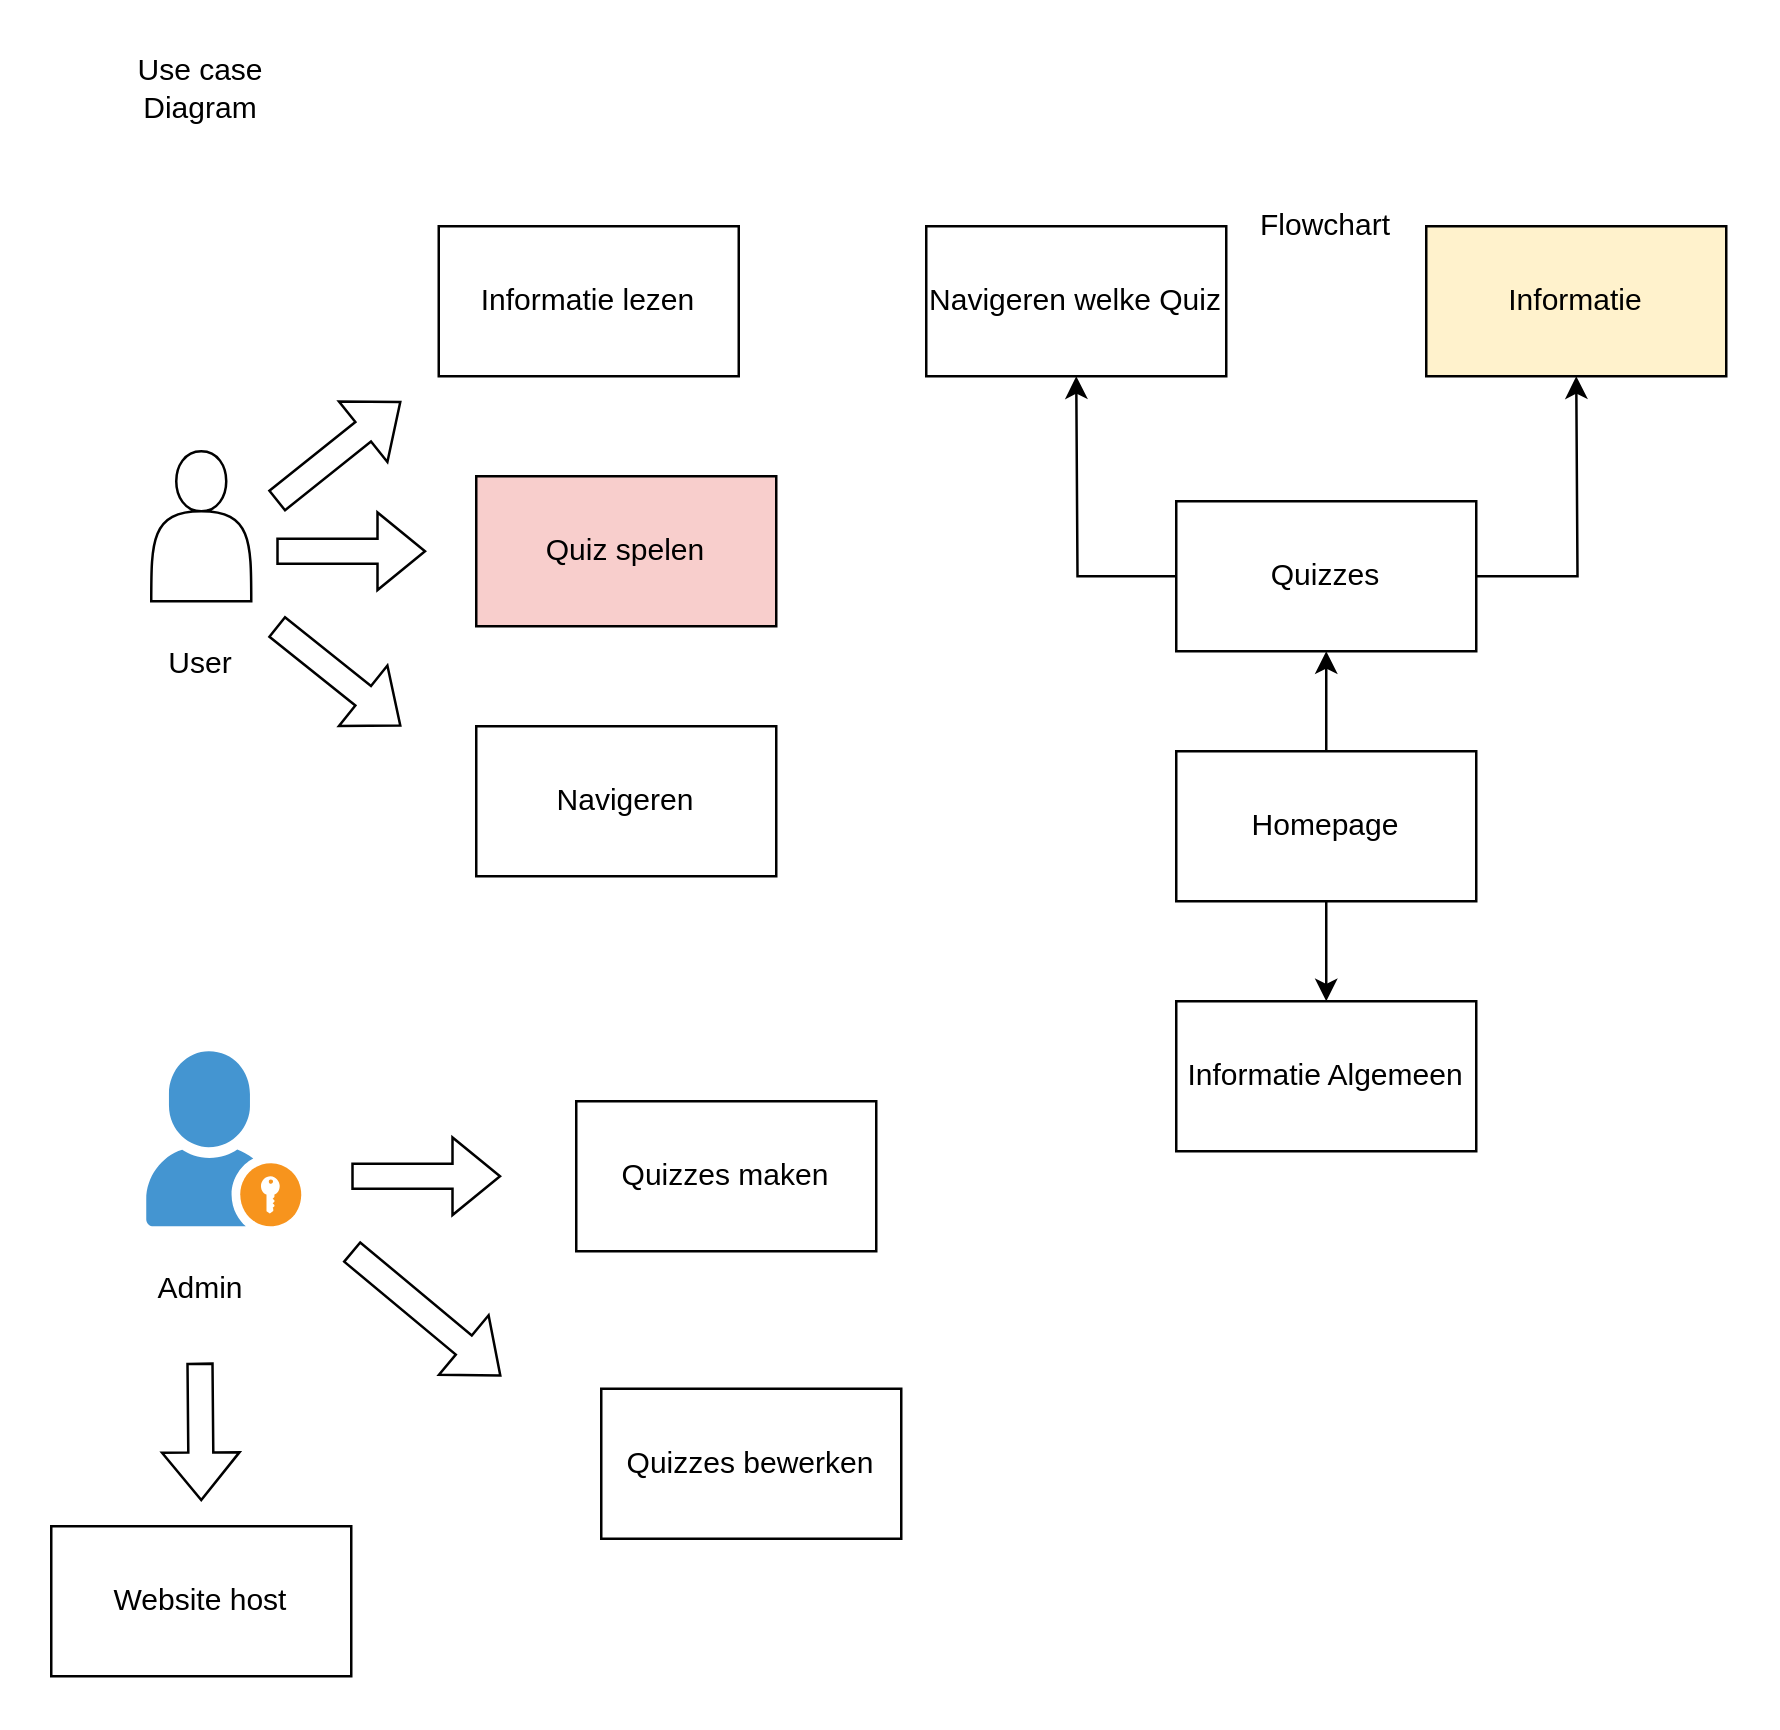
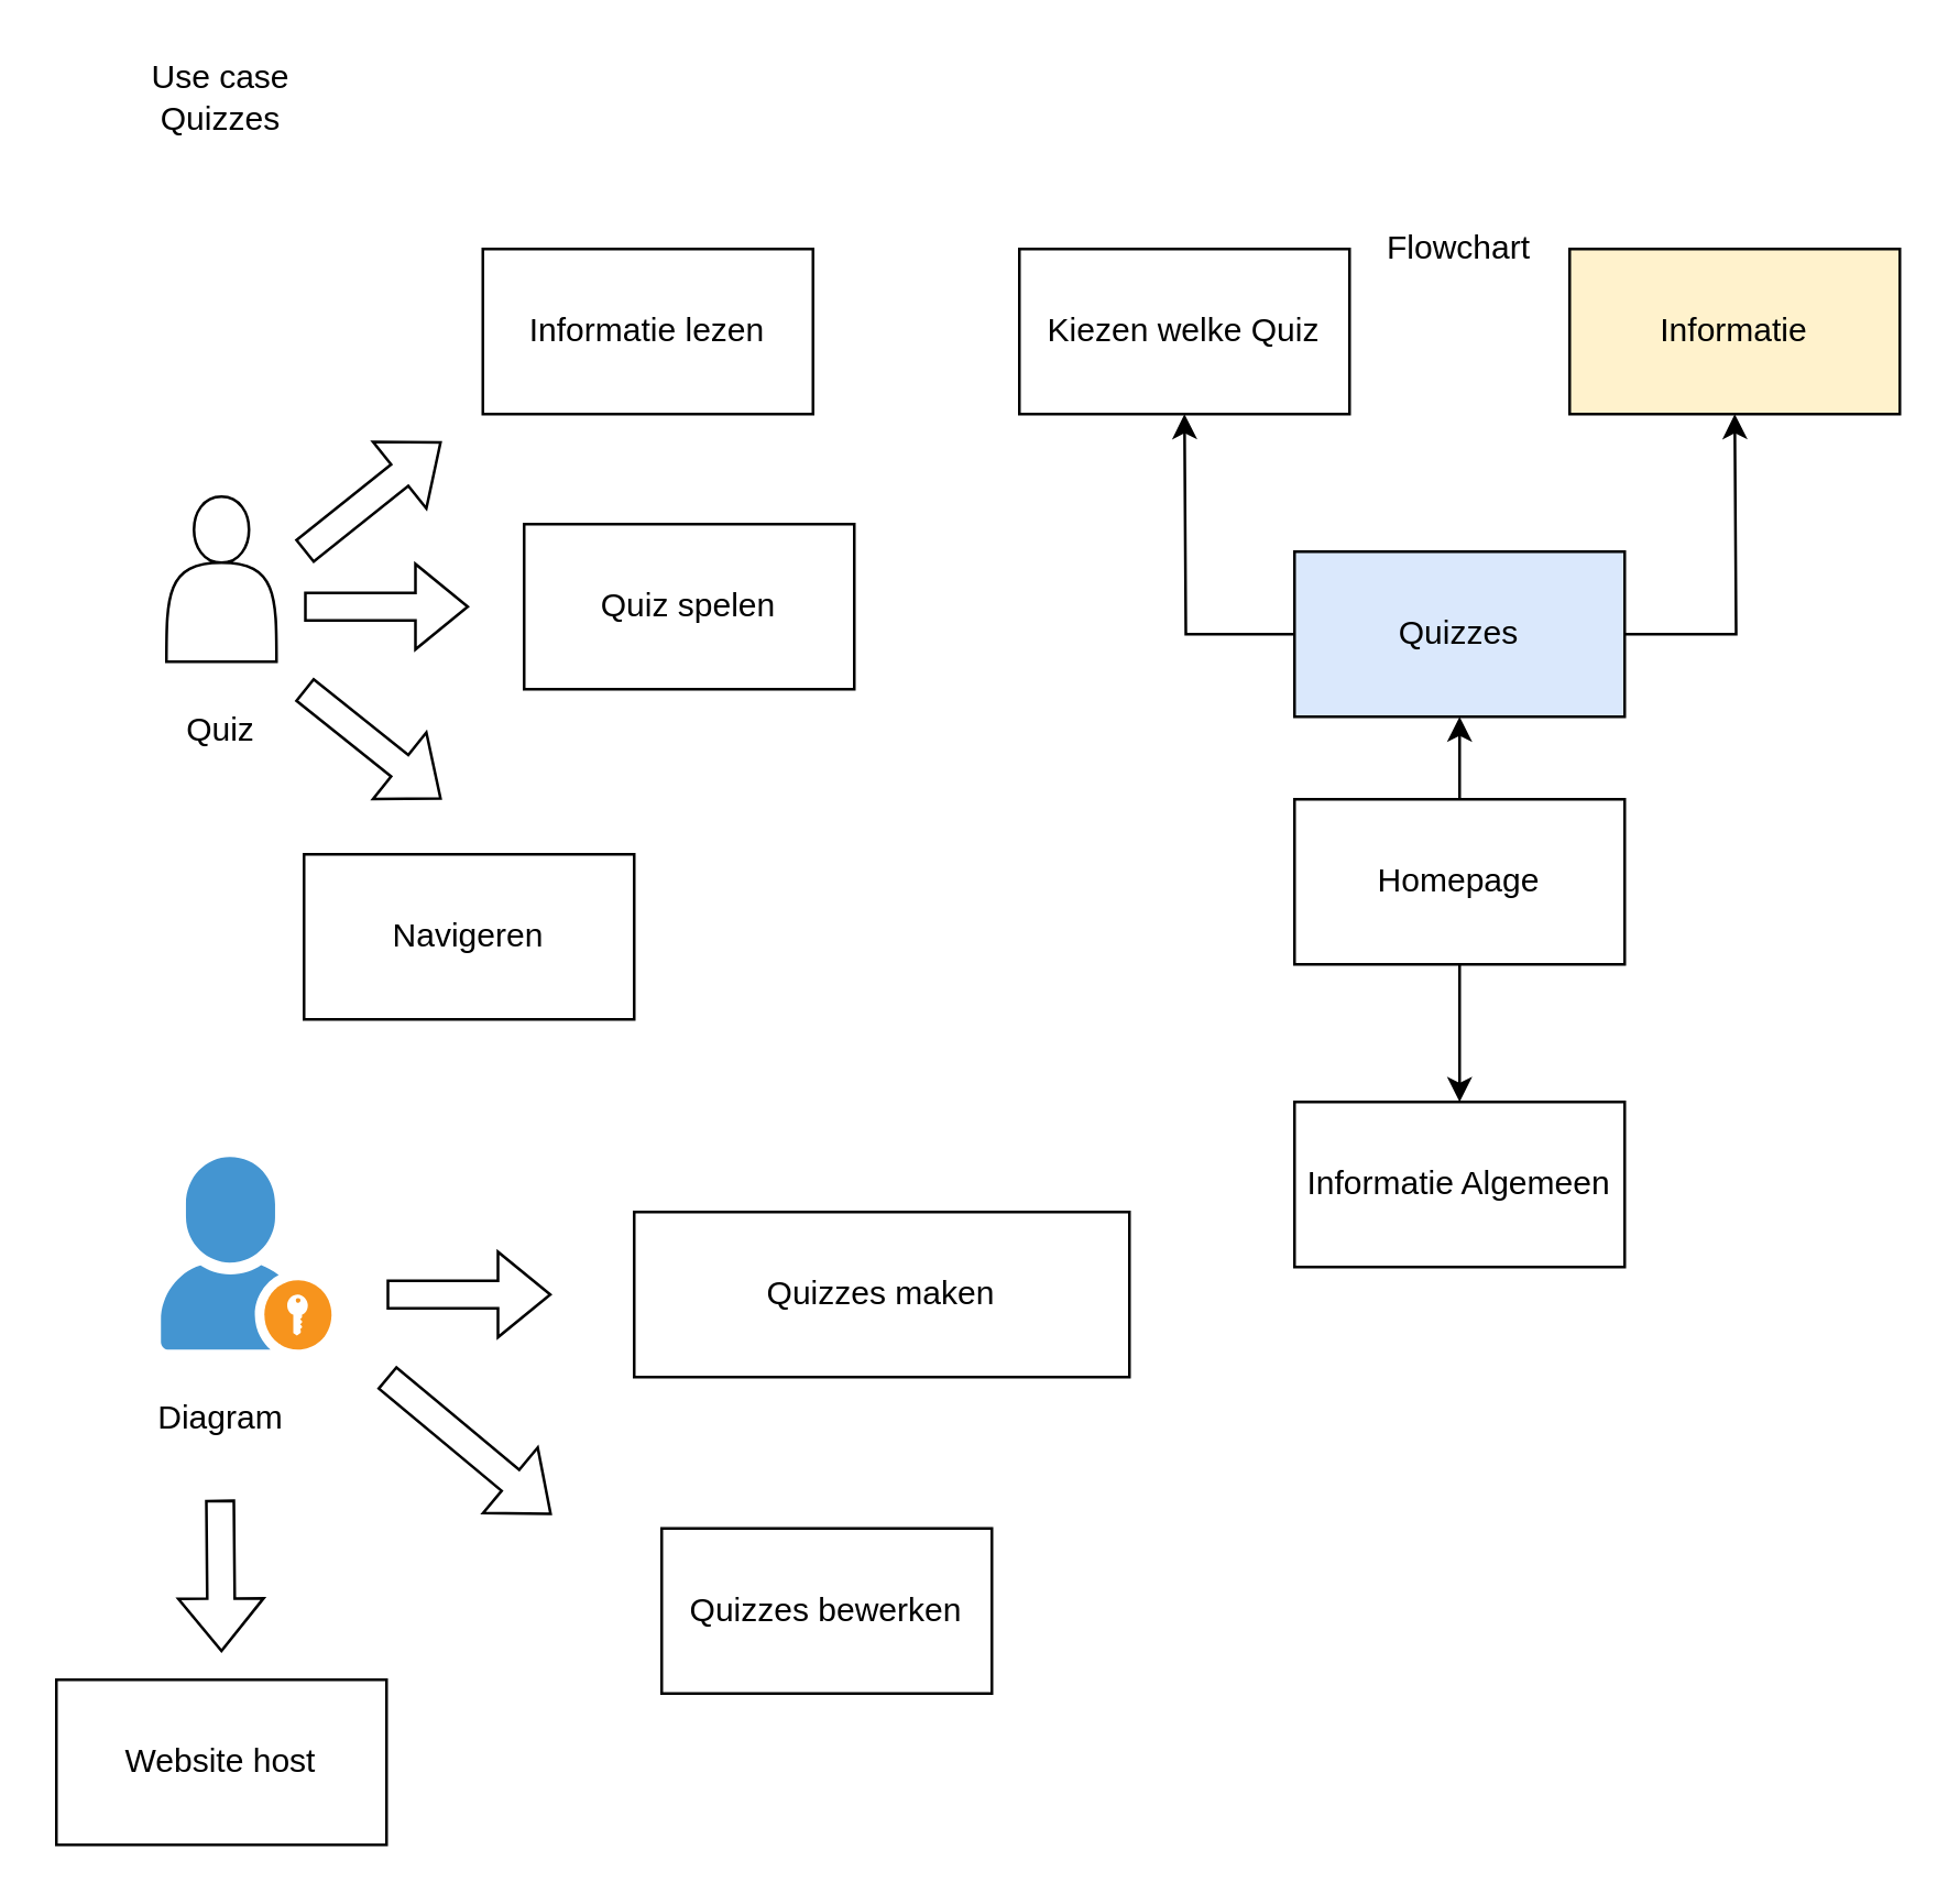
- <mxCell id="28" value="Use case Diagram" style="text;html=1;strokeColor=none;fillColor=none;align=center;verticalAlign=middle;whiteSpace=wrap;rounded=0;" vertex="1" parent="1"><mxGeometry x="50" y="20" width="60" height="30" as="geometry" /></mxCell>
+ <mxCell id="28" value="Use case Quizzes" style="text;html=1;strokeColor=none;fillColor=none;align=center;verticalAlign=middle;whiteSpace=wrap;rounded=0;" vertex="1" parent="1"><mxGeometry x="50" y="20" width="60" height="30" as="geometry" /></mxCell>
- <mxCell id="26" value="Navigeren welke Quiz" style="rounded=0;whiteSpace=wrap;html=1;" vertex="1" parent="1"><mxGeometry x="370" y="90" width="120" height="60" as="geometry" /></mxCell>
+ <mxCell id="26" value="Kiezen welke Quiz" style="rounded=0;whiteSpace=wrap;html=1;" vertex="1" parent="1"><mxGeometry x="370" y="90" width="120" height="60" as="geometry" /></mxCell>
- <mxCell id="5" value="Quiz spelen" style="rounded=0;whiteSpace=wrap;html=1;fillColor=#f8cecc;" vertex="1" parent="1"><mxGeometry x="190" y="190" width="120" height="60" as="geometry" /></mxCell>
+ <mxCell id="5" value="Quiz spelen" style="rounded=0;whiteSpace=wrap;html=1;" vertex="1" parent="1"><mxGeometry x="190" y="190" width="120" height="60" as="geometry" /></mxCell>
- <mxCell id="24" value="Quizzes" style="rounded=0;whiteSpace=wrap;html=1;" vertex="1" parent="1"><mxGeometry x="470" y="200" width="120" height="60" as="geometry" /></mxCell>
+ <mxCell id="24" value="Quizzes" style="rounded=0;whiteSpace=wrap;html=1;fillColor=#dae8fc;" vertex="1" parent="1"><mxGeometry x="470" y="200" width="120" height="60" as="geometry" /></mxCell>
- <mxCell id="3" value="User" style="text;html=1;strokeColor=none;fillColor=none;align=center;verticalAlign=middle;whiteSpace=wrap;rounded=0;" vertex="1" parent="1"><mxGeometry x="50" y="250" width="60" height="30" as="geometry" /></mxCell>
+ <mxCell id="3" value="Quiz" style="text;html=1;strokeColor=none;fillColor=none;align=center;verticalAlign=middle;whiteSpace=wrap;rounded=0;" vertex="1" parent="1"><mxGeometry x="50" y="250" width="60" height="30" as="geometry" /></mxCell>
- <mxCell id="9" value="Navigeren" style="rounded=0;whiteSpace=wrap;html=1;" vertex="1" parent="1"><mxGeometry x="190" y="290" width="120" height="60" as="geometry" /></mxCell>
+ <mxCell id="9" value="Navigeren" style="rounded=0;whiteSpace=wrap;html=1;" vertex="1" parent="1"><mxGeometry x="110" y="310" width="120" height="60" as="geometry" /></mxCell>
- <mxCell id="20" value="Homepage" style="rounded=0;whiteSpace=wrap;html=1;" vertex="1" parent="1"><mxGeometry x="470" y="300" width="120" height="60" as="geometry" /></mxCell>
+ <mxCell id="20" value="Homepage" style="rounded=0;whiteSpace=wrap;html=1;" vertex="1" parent="1"><mxGeometry x="470" y="290" width="120" height="60" as="geometry" /></mxCell>
- <mxCell id="13" value="Quizzes maken" style="rounded=0;whiteSpace=wrap;html=1;" vertex="1" parent="1"><mxGeometry x="230" y="440" width="120" height="60" as="geometry" /></mxCell>
+ <mxCell id="13" value="Quizzes maken" style="rounded=0;whiteSpace=wrap;html=1;" vertex="1" parent="1"><mxGeometry x="230" y="440" width="180" height="60" as="geometry" /></mxCell>
- <mxCell id="11" value="Admin" style="text;html=1;strokeColor=none;fillColor=none;align=center;verticalAlign=middle;whiteSpace=wrap;rounded=0;" vertex="1" parent="1"><mxGeometry x="50" y="500" width="60" height="30" as="geometry" /></mxCell>
+ <mxCell id="11" value="Diagram" style="text;html=1;strokeColor=none;fillColor=none;align=center;verticalAlign=middle;whiteSpace=wrap;rounded=0;" vertex="1" parent="1"><mxGeometry x="50" y="500" width="60" height="30" as="geometry" /></mxCell>
